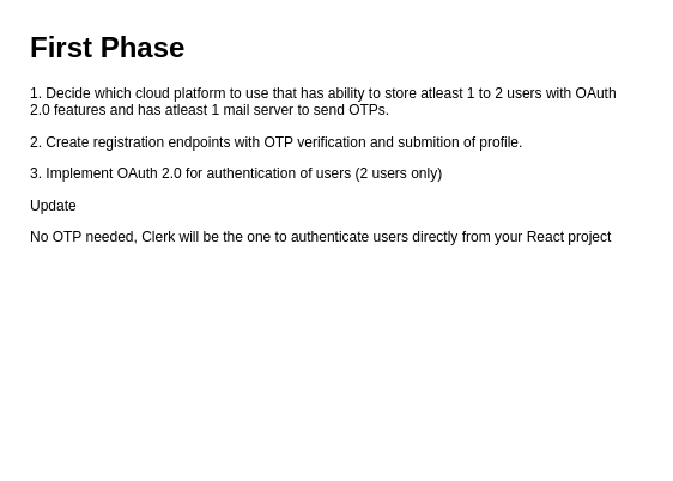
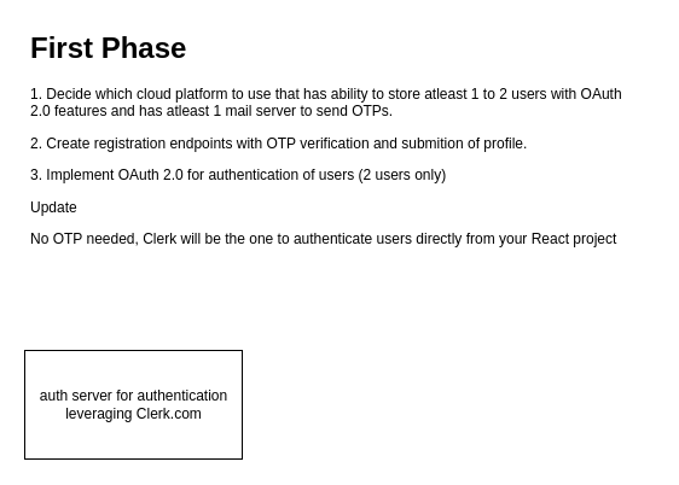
+ <mxCell id="3" value="auth server for authentication &lt;br&gt;leveraging Clerk.com" style="html=1;" vertex="1" parent="1"><mxGeometry x="20" y="290" width="180" height="90" as="geometry" /></mxCell>
